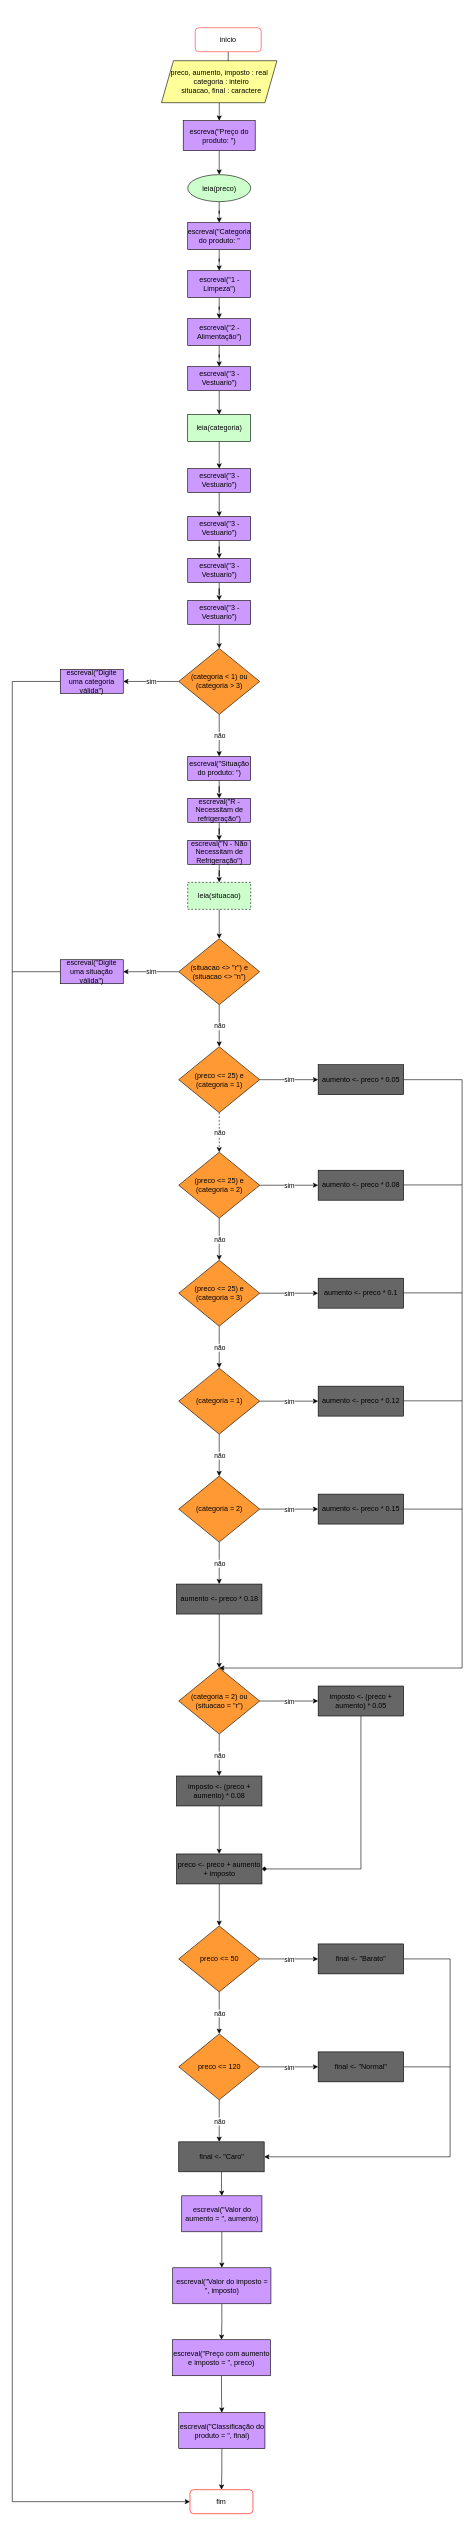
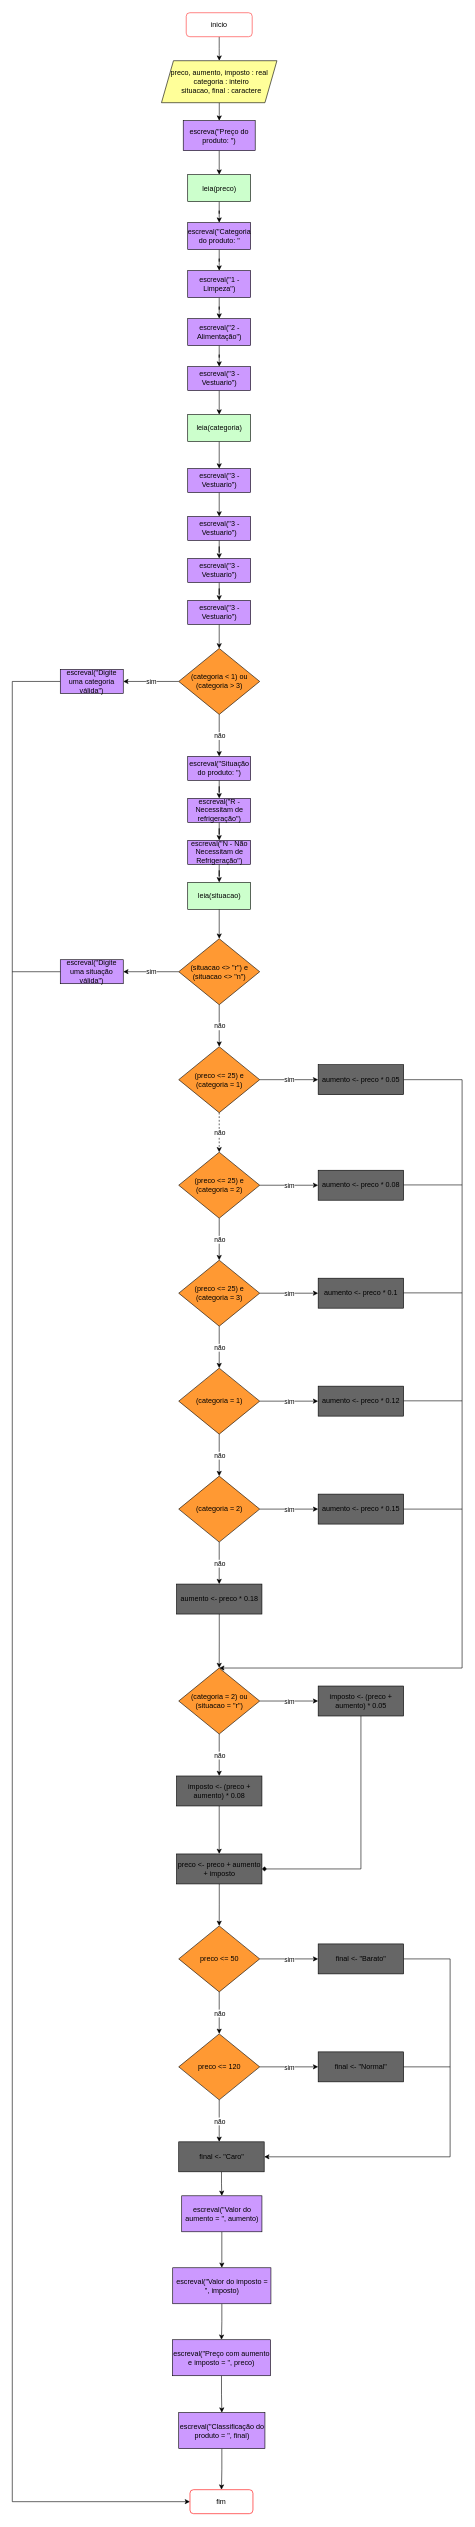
- <mxCell id="3" value="inicio" style="rounded=1;whiteSpace=wrap;html=1;strokeColor=#FF3333;" vertex="1" parent="1"><mxGeometry x="325" y="45" width="110" height="40" as="geometry" /></mxCell>
+ <mxCell id="3" value="inicio" style="rounded=1;whiteSpace=wrap;html=1;strokeColor=#FF3333;" vertex="1" parent="1"><mxGeometry x="310" y="20" width="110" height="40" as="geometry" /></mxCell>
- <mxCell id="17" value="leia(preco)" style="ellipse;whiteSpace=wrap;html=1;fillColor=#CCFFCC;" vertex="1" parent="1"><mxGeometry x="312.5" y="290" width="105" height="45" as="geometry" /></mxCell>
+ <mxCell id="17" value="leia(preco)" style="whiteSpace=wrap;html=1;fillColor=#CCFFCC;" vertex="1" parent="1"><mxGeometry x="312.5" y="290" width="105" height="45" as="geometry" /></mxCell>
- <mxCell id="42" value="leia(situacao)" style="whiteSpace=wrap;html=1;fillColor=#CCFFCC;dashed=1;" vertex="1" parent="1"><mxGeometry x="312.5" y="1470" width="105" height="45" as="geometry" /></mxCell>
+ <mxCell id="42" value="leia(situacao)" style="whiteSpace=wrap;html=1;fillColor=#CCFFCC;" vertex="1" parent="1"><mxGeometry x="312.5" y="1470" width="105" height="45" as="geometry" /></mxCell>
